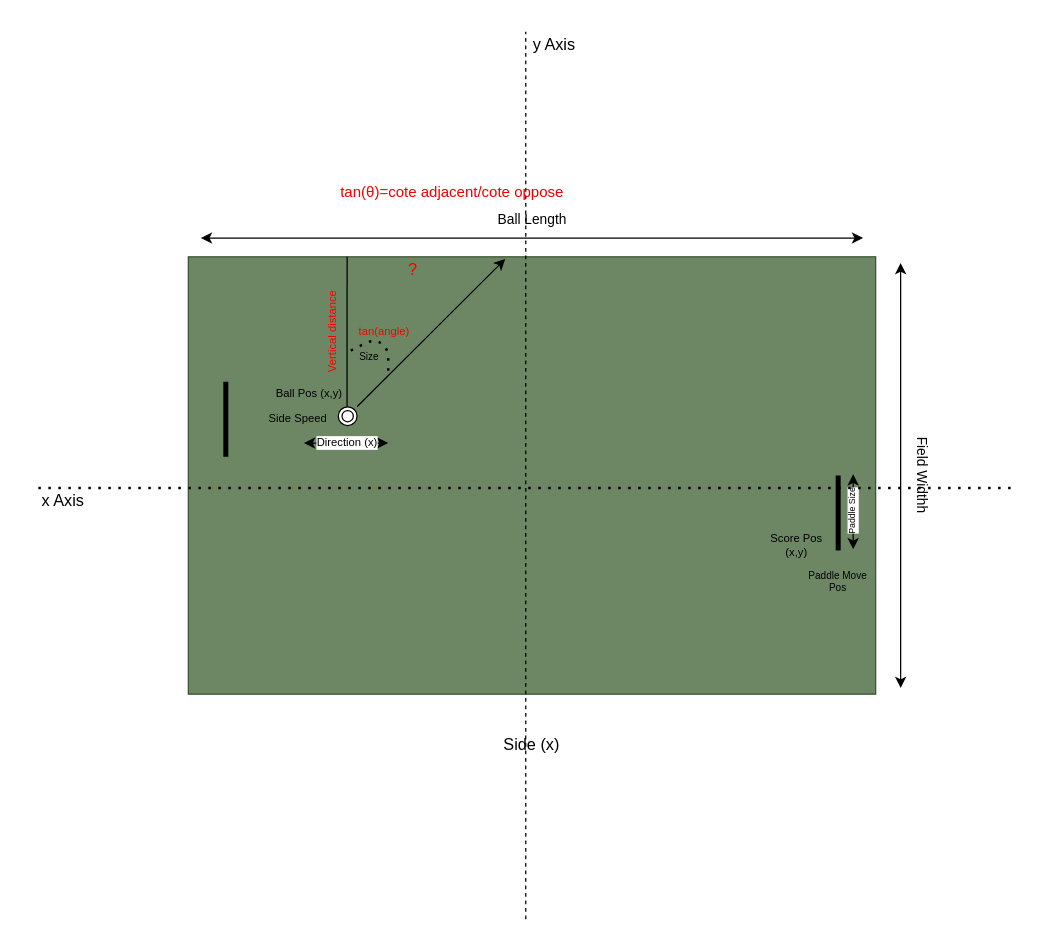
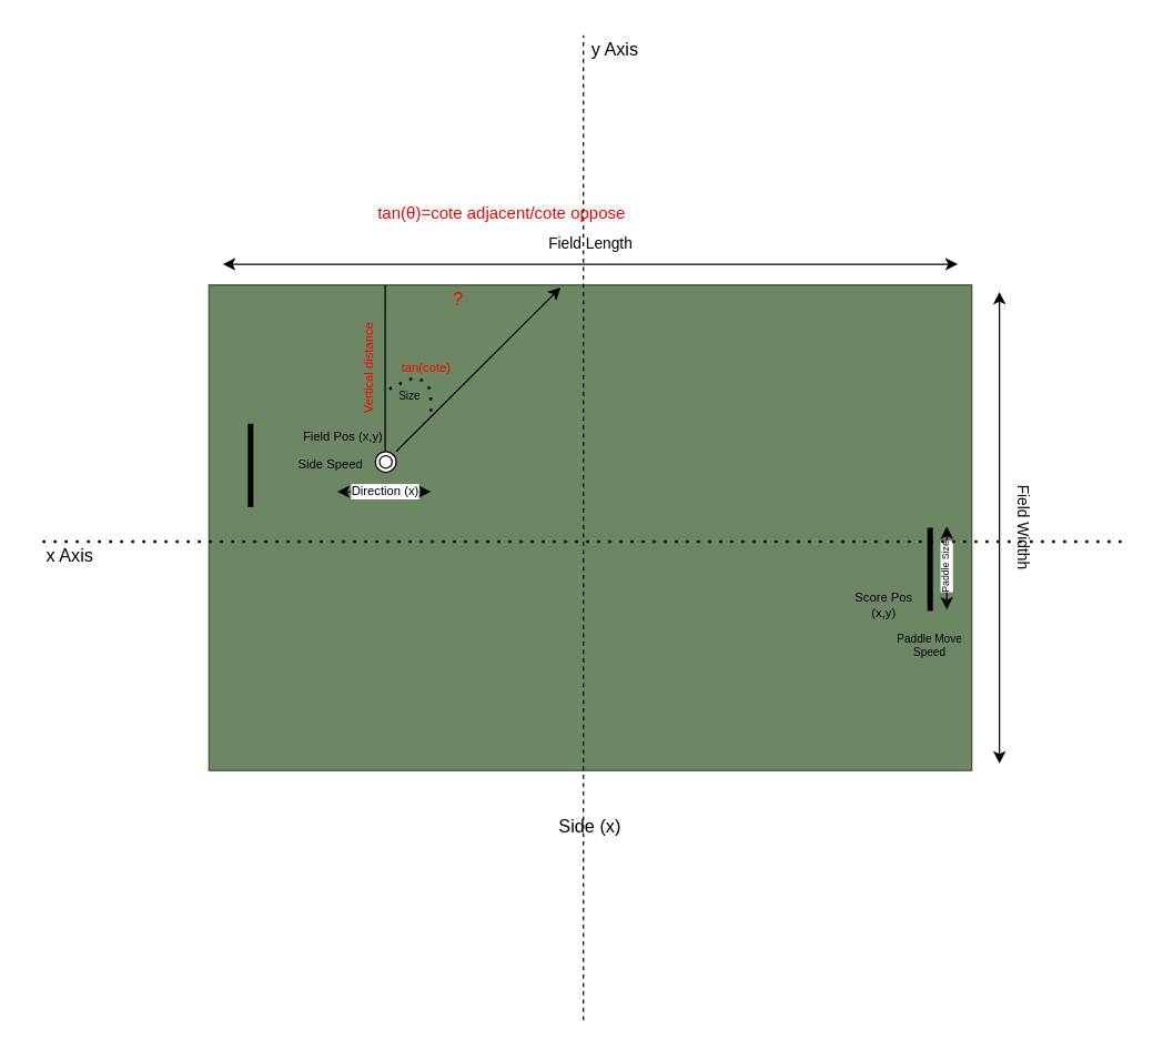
- <mxCell id="11" value="Ball Length" style="text;html=1;strokeColor=none;fillColor=none;align=center;verticalAlign=middle;whiteSpace=wrap;rounded=0;fontSize=11;" parent="1" vertex="1"><mxGeometry x="378" y="160" width="95" height="30" as="geometry" /></mxCell>
+ <mxCell id="11" value="Field Length" style="text;html=1;strokeColor=none;fillColor=none;align=center;verticalAlign=middle;whiteSpace=wrap;rounded=0;fontSize=11;" parent="1" vertex="1"><mxGeometry x="378" y="160" width="95" height="30" as="geometry" /></mxCell>
- <mxCell id="26" value="tan(angle)" style="text;html=1;strokeColor=none;fillColor=none;align=center;verticalAlign=middle;whiteSpace=wrap;rounded=0;fontSize=9;fontColor=#fa0000;" vertex="1" parent="1"><mxGeometry x="277" y="250" width="60" height="30" as="geometry" /></mxCell>
+ <mxCell id="26" value="tan(cote)" style="text;html=1;strokeColor=none;fillColor=none;align=center;verticalAlign=middle;whiteSpace=wrap;rounded=0;fontSize=9;fontColor=#fa0000;" vertex="1" parent="1"><mxGeometry x="277" y="250" width="60" height="30" as="geometry" /></mxCell>
- <mxCell id="13" value="Ball Pos (x,y)" style="text;html=1;strokeColor=none;fillColor=none;align=center;verticalAlign=middle;whiteSpace=wrap;rounded=0;fontSize=9;" parent="1" vertex="1"><mxGeometry x="217" y="300" width="60" height="30" as="geometry" /></mxCell>
+ <mxCell id="13" value="Field Pos (x,y)" style="text;html=1;strokeColor=none;fillColor=none;align=center;verticalAlign=middle;whiteSpace=wrap;rounded=0;fontSize=9;" parent="1" vertex="1"><mxGeometry x="217" y="300" width="60" height="30" as="geometry" /></mxCell>
- <mxCell id="18" value="Paddle Move Pos" style="text;html=1;strokeColor=none;fillColor=none;align=center;verticalAlign=middle;whiteSpace=wrap;rounded=0;fontSize=8;" parent="1" vertex="1"><mxGeometry x="640" y="450" width="60" height="30" as="geometry" /></mxCell>
+ <mxCell id="18" value="Paddle Move Speed" style="text;html=1;strokeColor=none;fillColor=none;align=center;verticalAlign=middle;whiteSpace=wrap;rounded=0;fontSize=8;" parent="1" vertex="1"><mxGeometry x="640" y="450" width="60" height="30" as="geometry" /></mxCell>
